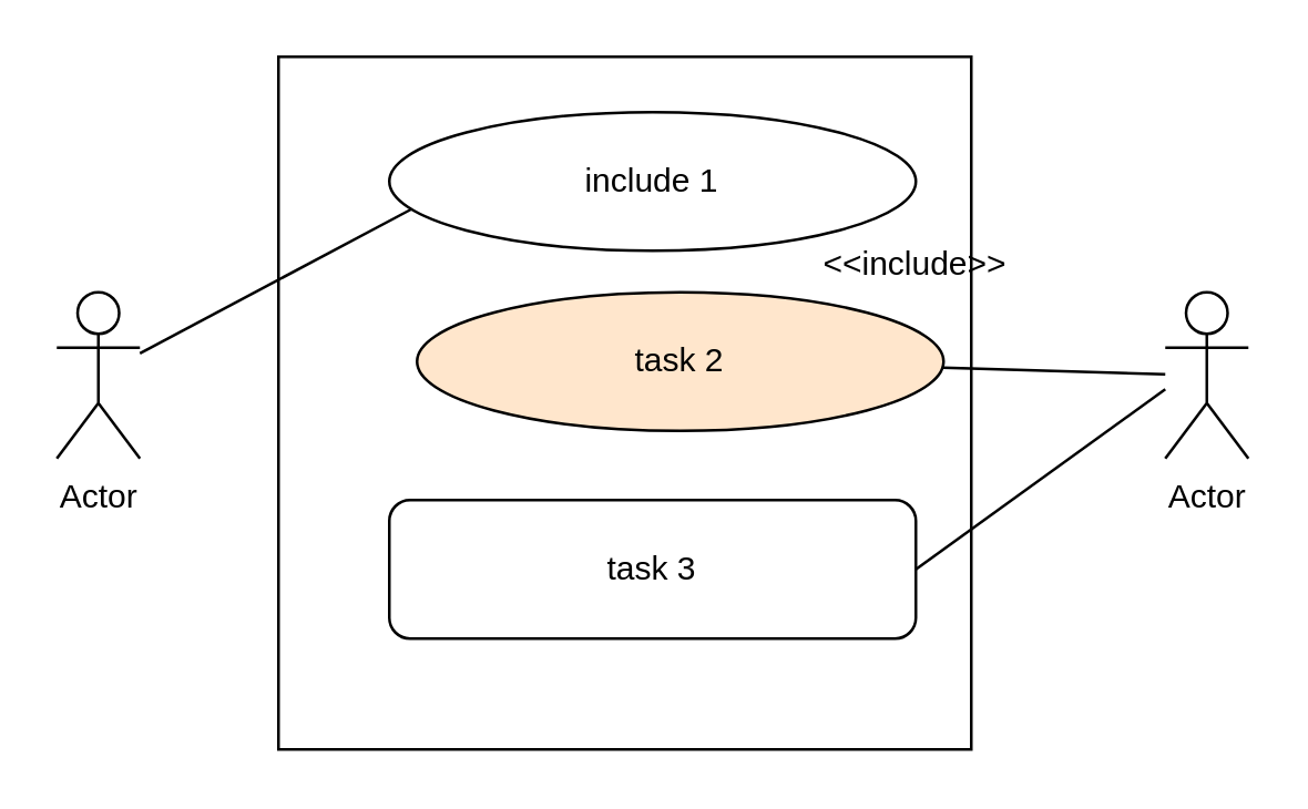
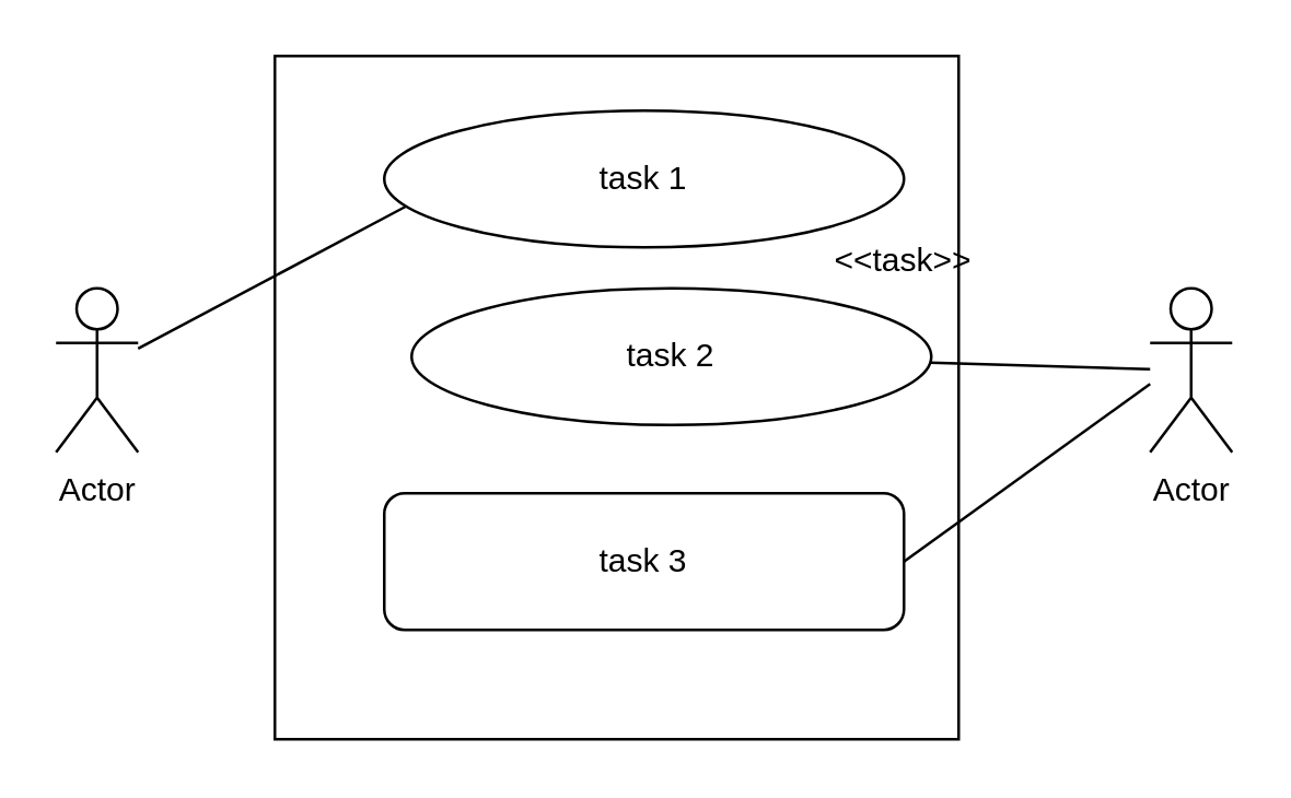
- <mxCell id="3" value="include 1" style="ellipse;whiteSpace=wrap;html=1;" vertex="1" parent="1"><mxGeometry x="140" y="40" width="190" height="50" as="geometry" /></mxCell>
+ <mxCell id="3" value="task 1" style="ellipse;whiteSpace=wrap;html=1;" vertex="1" parent="1"><mxGeometry x="140" y="40" width="190" height="50" as="geometry" /></mxCell>
- <mxCell id="11" value="&amp;lt;&amp;lt;include&amp;gt;&amp;gt;" style="text;html=1;strokeColor=none;fillColor=none;align=center;verticalAlign=middle;whiteSpace=wrap;rounded=0;" vertex="1" parent="1"><mxGeometry x="300" y="80" width="60" height="30" as="geometry" /></mxCell>
+ <mxCell id="11" value="&amp;lt;&amp;lt;task&amp;gt;&amp;gt;" style="text;html=1;strokeColor=none;fillColor=none;align=center;verticalAlign=middle;whiteSpace=wrap;rounded=0;" vertex="1" parent="1"><mxGeometry x="300" y="80" width="60" height="30" as="geometry" /></mxCell>
- <mxCell id="4" value="task 2" style="ellipse;whiteSpace=wrap;html=1;fontStyle=0;fillColor=#ffe6cc;" vertex="1" parent="1"><mxGeometry x="150" y="105" width="190" height="50" as="geometry" /></mxCell>
+ <mxCell id="4" value="task 2" style="ellipse;whiteSpace=wrap;html=1;fontStyle=0" vertex="1" parent="1"><mxGeometry x="150" y="105" width="190" height="50" as="geometry" /></mxCell>
